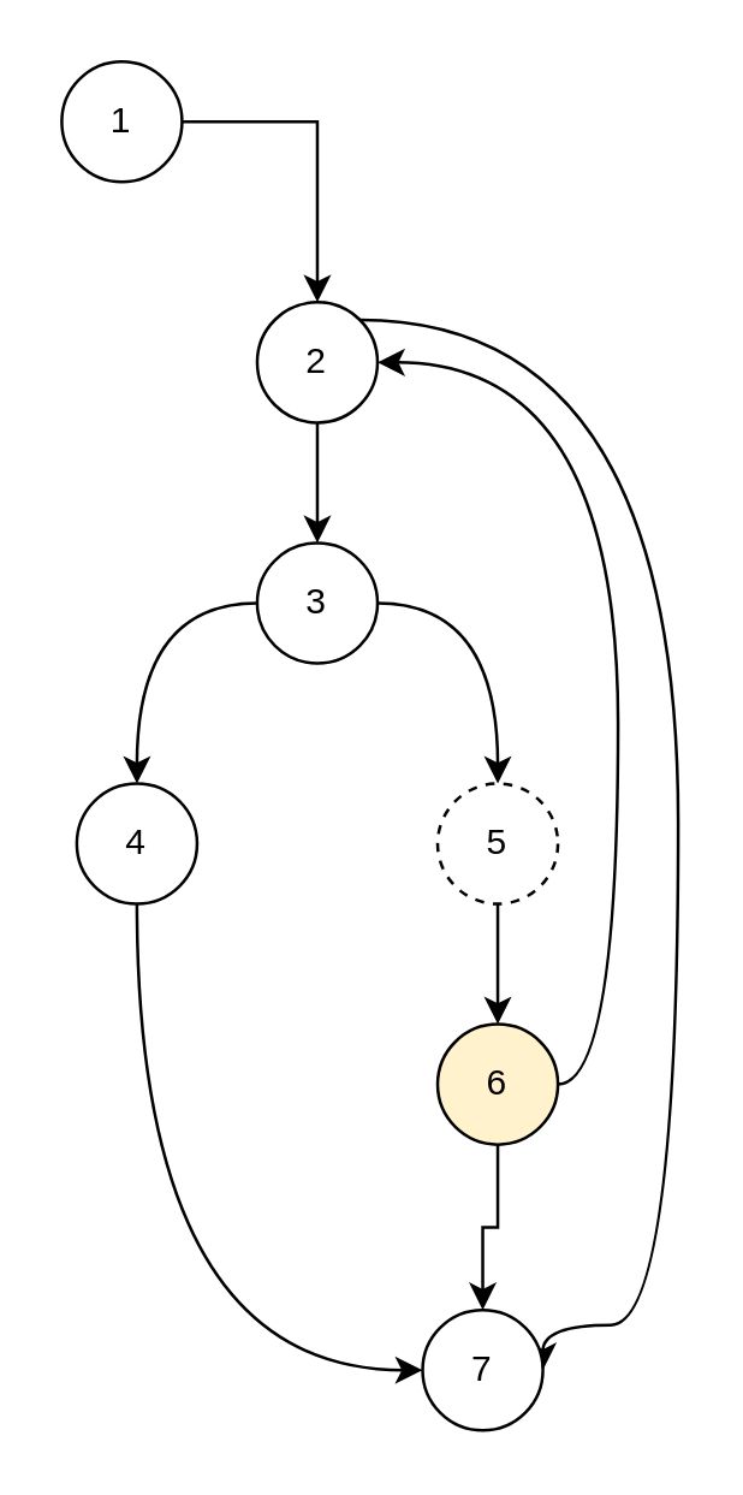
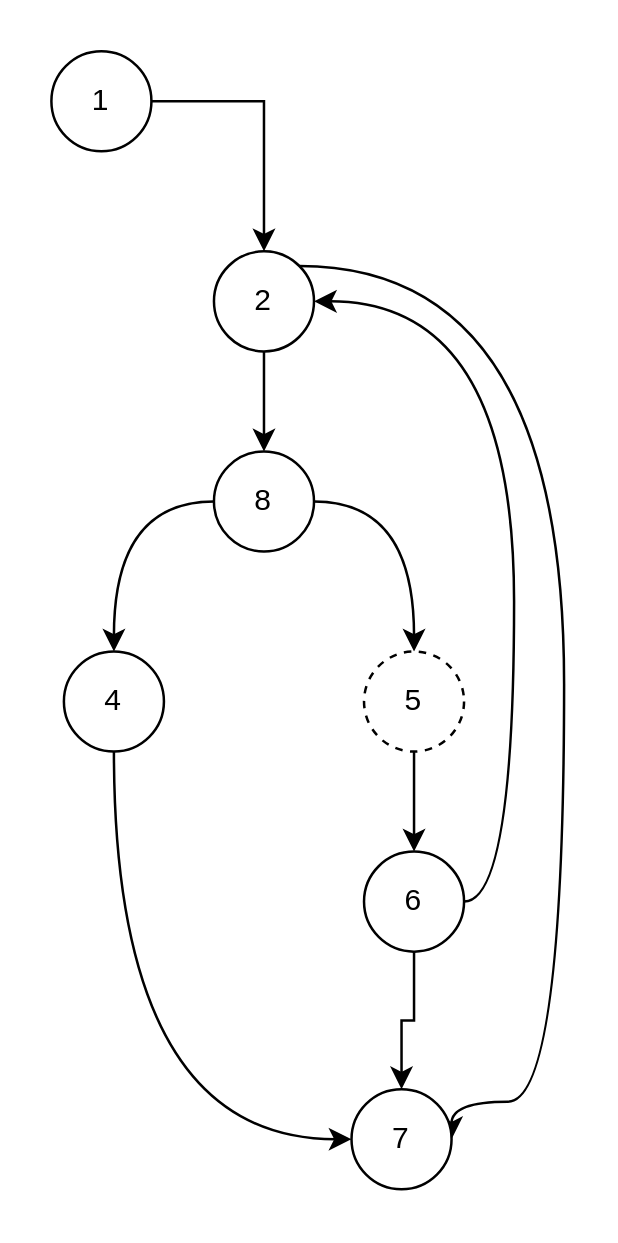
- <mxCell id="9" value="3" style="ellipse;whiteSpace=wrap;html=1;aspect=fixed;" vertex="1" parent="1"><mxGeometry x="85" y="180" width="40" height="40" as="geometry" /></mxCell>
+ <mxCell id="9" value="8" style="ellipse;whiteSpace=wrap;html=1;aspect=fixed;" vertex="1" parent="1"><mxGeometry x="85" y="180" width="40" height="40" as="geometry" /></mxCell>
- <mxCell id="16" value="6" style="ellipse;whiteSpace=wrap;html=1;aspect=fixed;fillColor=#fff2cc;" vertex="1" parent="1"><mxGeometry x="145" y="340" width="40" height="40" as="geometry" /></mxCell>
+ <mxCell id="16" value="6" style="ellipse;whiteSpace=wrap;html=1;aspect=fixed;" vertex="1" parent="1"><mxGeometry x="145" y="340" width="40" height="40" as="geometry" /></mxCell>
